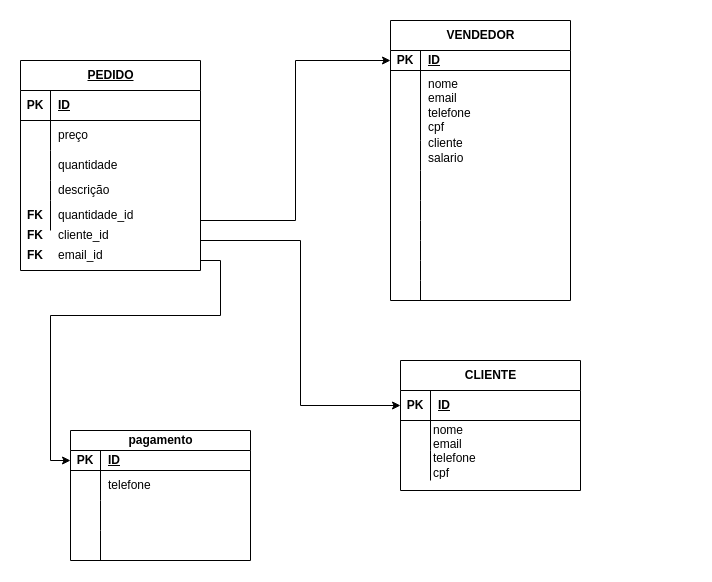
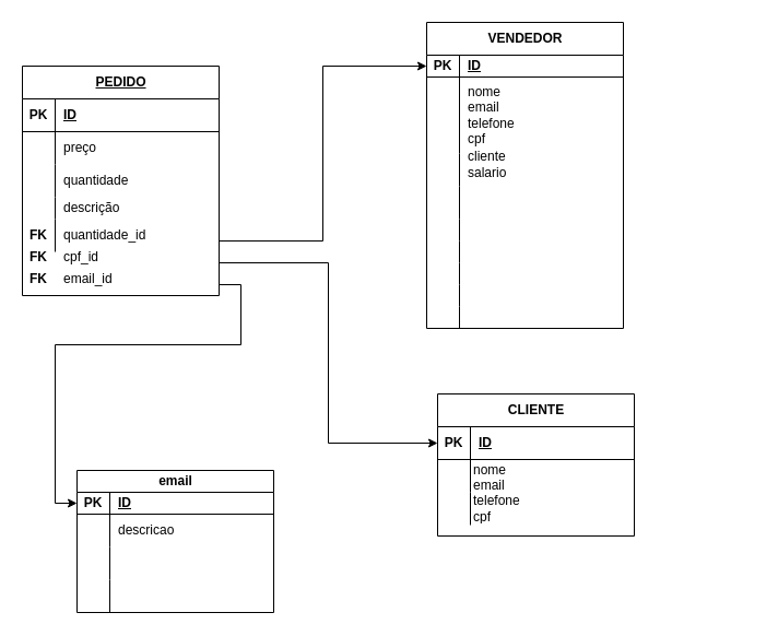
- <mxCell id="77" value="cliente_id" style="shape=partialRectangle;connectable=0;fillColor=none;top=0;left=0;bottom=0;right=0;align=left;spacingLeft=6;overflow=hidden;whiteSpace=wrap;html=1;" vertex="1" parent="1"><mxGeometry x="50" y="220" width="150" height="30" as="geometry"><mxRectangle width="150" height="30" as="alternateBounds" /></mxGeometry></mxCell>
+ <mxCell id="77" value="cpf_id" style="shape=partialRectangle;connectable=0;fillColor=none;top=0;left=0;bottom=0;right=0;align=left;spacingLeft=6;overflow=hidden;whiteSpace=wrap;html=1;" vertex="1" parent="1"><mxGeometry x="50" y="220" width="150" height="30" as="geometry"><mxRectangle width="150" height="30" as="alternateBounds" /></mxGeometry></mxCell>
- <mxCell id="41" value="pagamento" style="shape=table;startSize=20;container=1;collapsible=1;childLayout=tableLayout;fixedRows=1;rowLines=0;fontStyle=1;align=center;resizeLast=1;html=1;" vertex="1" parent="1"><mxGeometry x="70" y="430" width="180" height="130" as="geometry" /></mxCell>
+ <mxCell id="41" value="email" style="shape=table;startSize=20;container=1;collapsible=1;childLayout=tableLayout;fixedRows=1;rowLines=0;fontStyle=1;align=center;resizeLast=1;html=1;" vertex="1" parent="1"><mxGeometry x="70" y="430" width="180" height="130" as="geometry" /></mxCell>
- <mxCell id="47" value="telefone" style="shape=partialRectangle;connectable=0;fillColor=none;top=0;left=0;bottom=0;right=0;align=left;spacingLeft=6;overflow=hidden;whiteSpace=wrap;html=1;" vertex="1" parent="45"><mxGeometry x="30" width="150" height="30" as="geometry"><mxRectangle width="150" height="30" as="alternateBounds" /></mxGeometry></mxCell>
+ <mxCell id="47" value="descricao" style="shape=partialRectangle;connectable=0;fillColor=none;top=0;left=0;bottom=0;right=0;align=left;spacingLeft=6;overflow=hidden;whiteSpace=wrap;html=1;" vertex="1" parent="45"><mxGeometry x="30" width="150" height="30" as="geometry"><mxRectangle width="150" height="30" as="alternateBounds" /></mxGeometry></mxCell>
